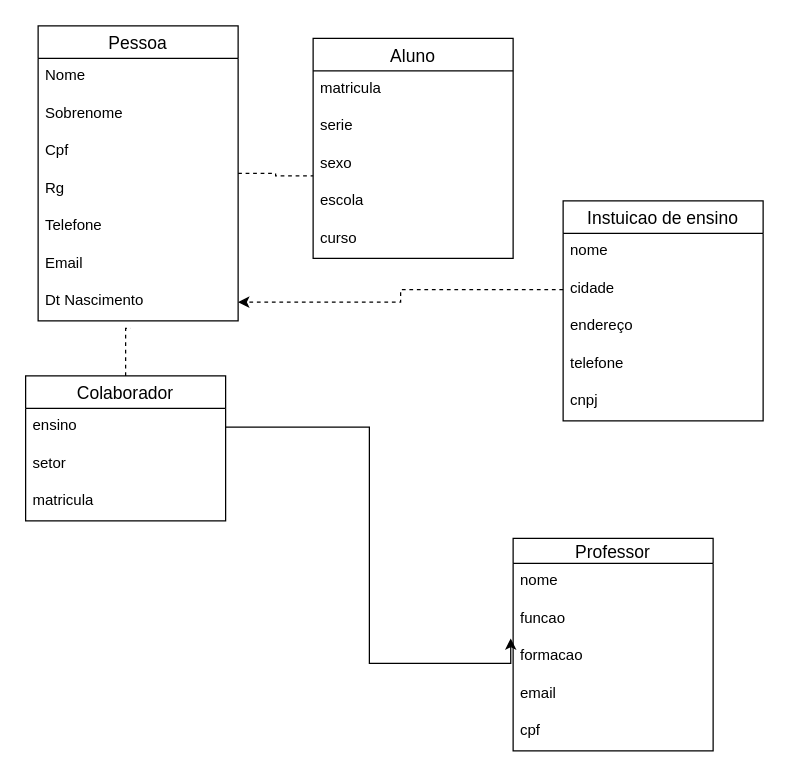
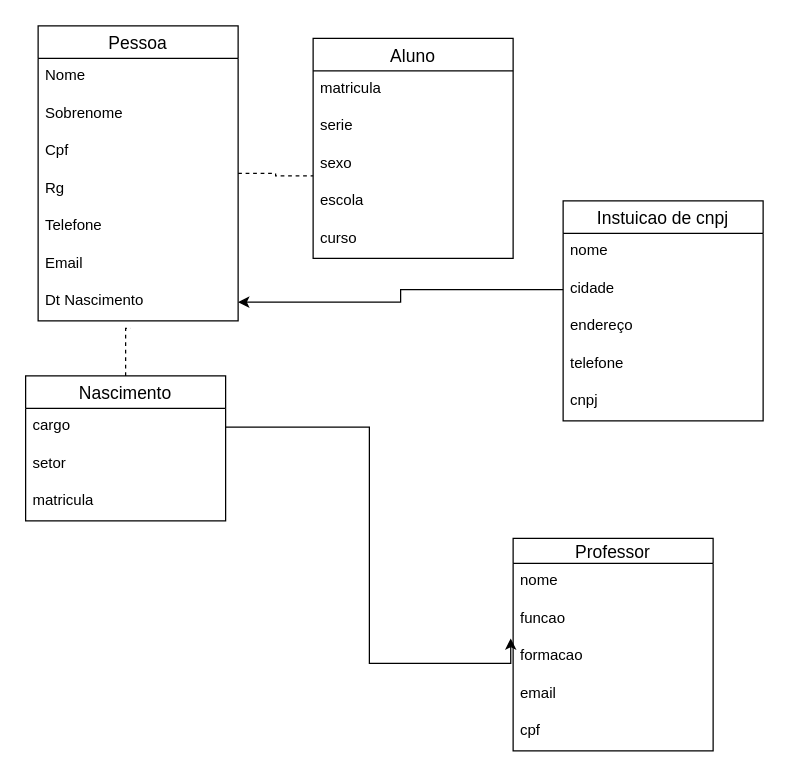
- <mxCell id="21" value="Instuicao de ensino" style="swimlane;fontStyle=0;childLayout=stackLayout;horizontal=1;startSize=26;horizontalStack=0;resizeParent=1;resizeParentMax=0;resizeLast=0;collapsible=1;marginBottom=0;align=center;fontSize=14;" vertex="1" parent="1"><mxGeometry x="450" y="160" width="160" height="176" as="geometry"><mxRectangle x="120" y="130" width="90" height="30" as="alternateBounds" /></mxGeometry></mxCell>
+ <mxCell id="21" value="Instuicao de cnpj" style="swimlane;fontStyle=0;childLayout=stackLayout;horizontal=1;startSize=26;horizontalStack=0;resizeParent=1;resizeParentMax=0;resizeLast=0;collapsible=1;marginBottom=0;align=center;fontSize=14;" vertex="1" parent="1"><mxGeometry x="450" y="160" width="160" height="176" as="geometry"><mxRectangle x="120" y="130" width="90" height="30" as="alternateBounds" /></mxGeometry></mxCell>
- <mxCell id="35" style="edgeStyle=orthogonalEdgeStyle;rounded=0;orthogonalLoop=1;jettySize=auto;html=1;entryX=1;entryY=0.5;entryDx=0;entryDy=0;dashed=1;" edge="1" parent="1" source="23" target="10"><mxGeometry relative="1" as="geometry" /></mxCell>
+ <mxCell id="35" style="edgeStyle=orthogonalEdgeStyle;rounded=0;orthogonalLoop=1;jettySize=auto;html=1;entryX=1;entryY=0.5;entryDx=0;entryDy=0;" edge="1" parent="1" source="23" target="10"><mxGeometry relative="1" as="geometry" /></mxCell>
- <mxCell id="17" value="Colaborador" style="swimlane;fontStyle=0;childLayout=stackLayout;horizontal=1;startSize=26;horizontalStack=0;resizeParent=1;resizeParentMax=0;resizeLast=0;collapsible=1;marginBottom=0;align=center;fontSize=14;" vertex="1" parent="1"><mxGeometry x="20" y="300" width="160" height="116" as="geometry"><mxRectangle x="120" y="130" width="90" height="30" as="alternateBounds" /></mxGeometry></mxCell>
+ <mxCell id="17" value="Nascimento" style="swimlane;fontStyle=0;childLayout=stackLayout;horizontal=1;startSize=26;horizontalStack=0;resizeParent=1;resizeParentMax=0;resizeLast=0;collapsible=1;marginBottom=0;align=center;fontSize=14;" vertex="1" parent="1"><mxGeometry x="20" y="300" width="160" height="116" as="geometry"><mxRectangle x="120" y="130" width="90" height="30" as="alternateBounds" /></mxGeometry></mxCell>
- <mxCell id="18" value="ensino" style="text;strokeColor=none;fillColor=none;spacingLeft=4;spacingRight=4;overflow=hidden;rotatable=0;points=[[0,0.5],[1,0.5]];portConstraint=eastwest;fontSize=12;whiteSpace=wrap;html=1;" vertex="1" parent="17"><mxGeometry y="26" width="160" height="30" as="geometry" /></mxCell>
+ <mxCell id="18" value="cargo" style="text;strokeColor=none;fillColor=none;spacingLeft=4;spacingRight=4;overflow=hidden;rotatable=0;points=[[0,0.5],[1,0.5]];portConstraint=eastwest;fontSize=12;whiteSpace=wrap;html=1;" vertex="1" parent="17"><mxGeometry y="26" width="160" height="30" as="geometry" /></mxCell>
